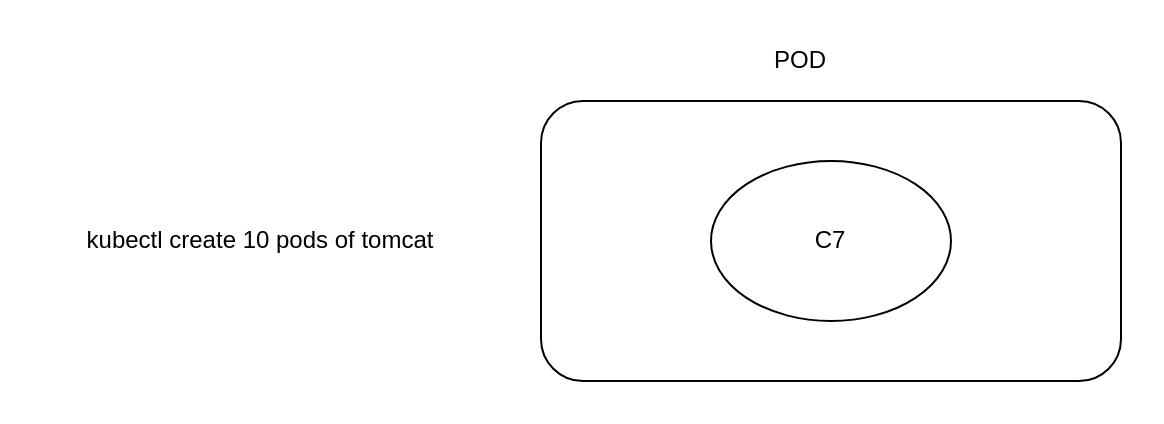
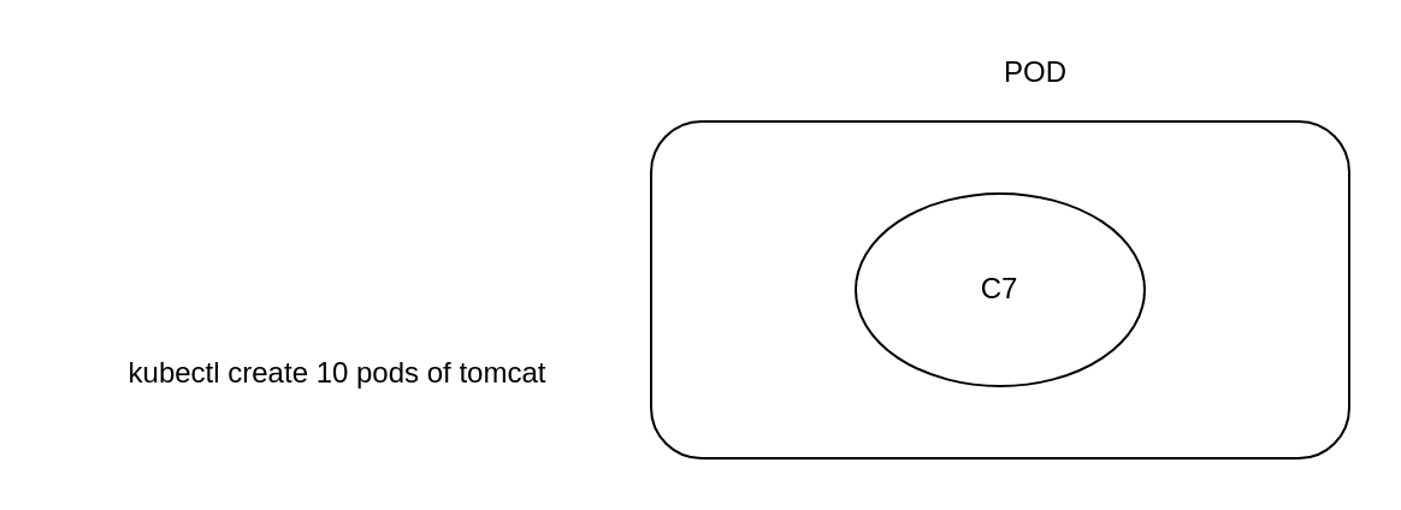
- <mxCell id="4" value="POD" style="text;html=1;strokeColor=none;fillColor=none;align=center;verticalAlign=middle;whiteSpace=wrap;rounded=0;" vertex="1" parent="1"><mxGeometry x="380" y="20" width="40" height="20" as="geometry" /></mxCell>
+ <mxCell id="4" value="POD" style="text;html=1;strokeColor=none;fillColor=none;align=center;verticalAlign=middle;whiteSpace=wrap;rounded=0;" vertex="1" parent="1"><mxGeometry x="410" y="20" width="40" height="20" as="geometry" /></mxCell>
- <mxCell id="5" value="kubectl create 10 pods of tomcat" style="text;html=1;strokeColor=none;fillColor=none;align=center;verticalAlign=middle;whiteSpace=wrap;rounded=0;" vertex="1" parent="1"><mxGeometry x="20" y="110" width="220" height="20" as="geometry" /></mxCell>
+ <mxCell id="5" value="kubectl create 10 pods of tomcat" style="text;html=1;strokeColor=none;fillColor=none;align=center;verticalAlign=middle;whiteSpace=wrap;rounded=0;" vertex="1" parent="1"><mxGeometry x="30" y="145" width="220" height="20" as="geometry" /></mxCell>
